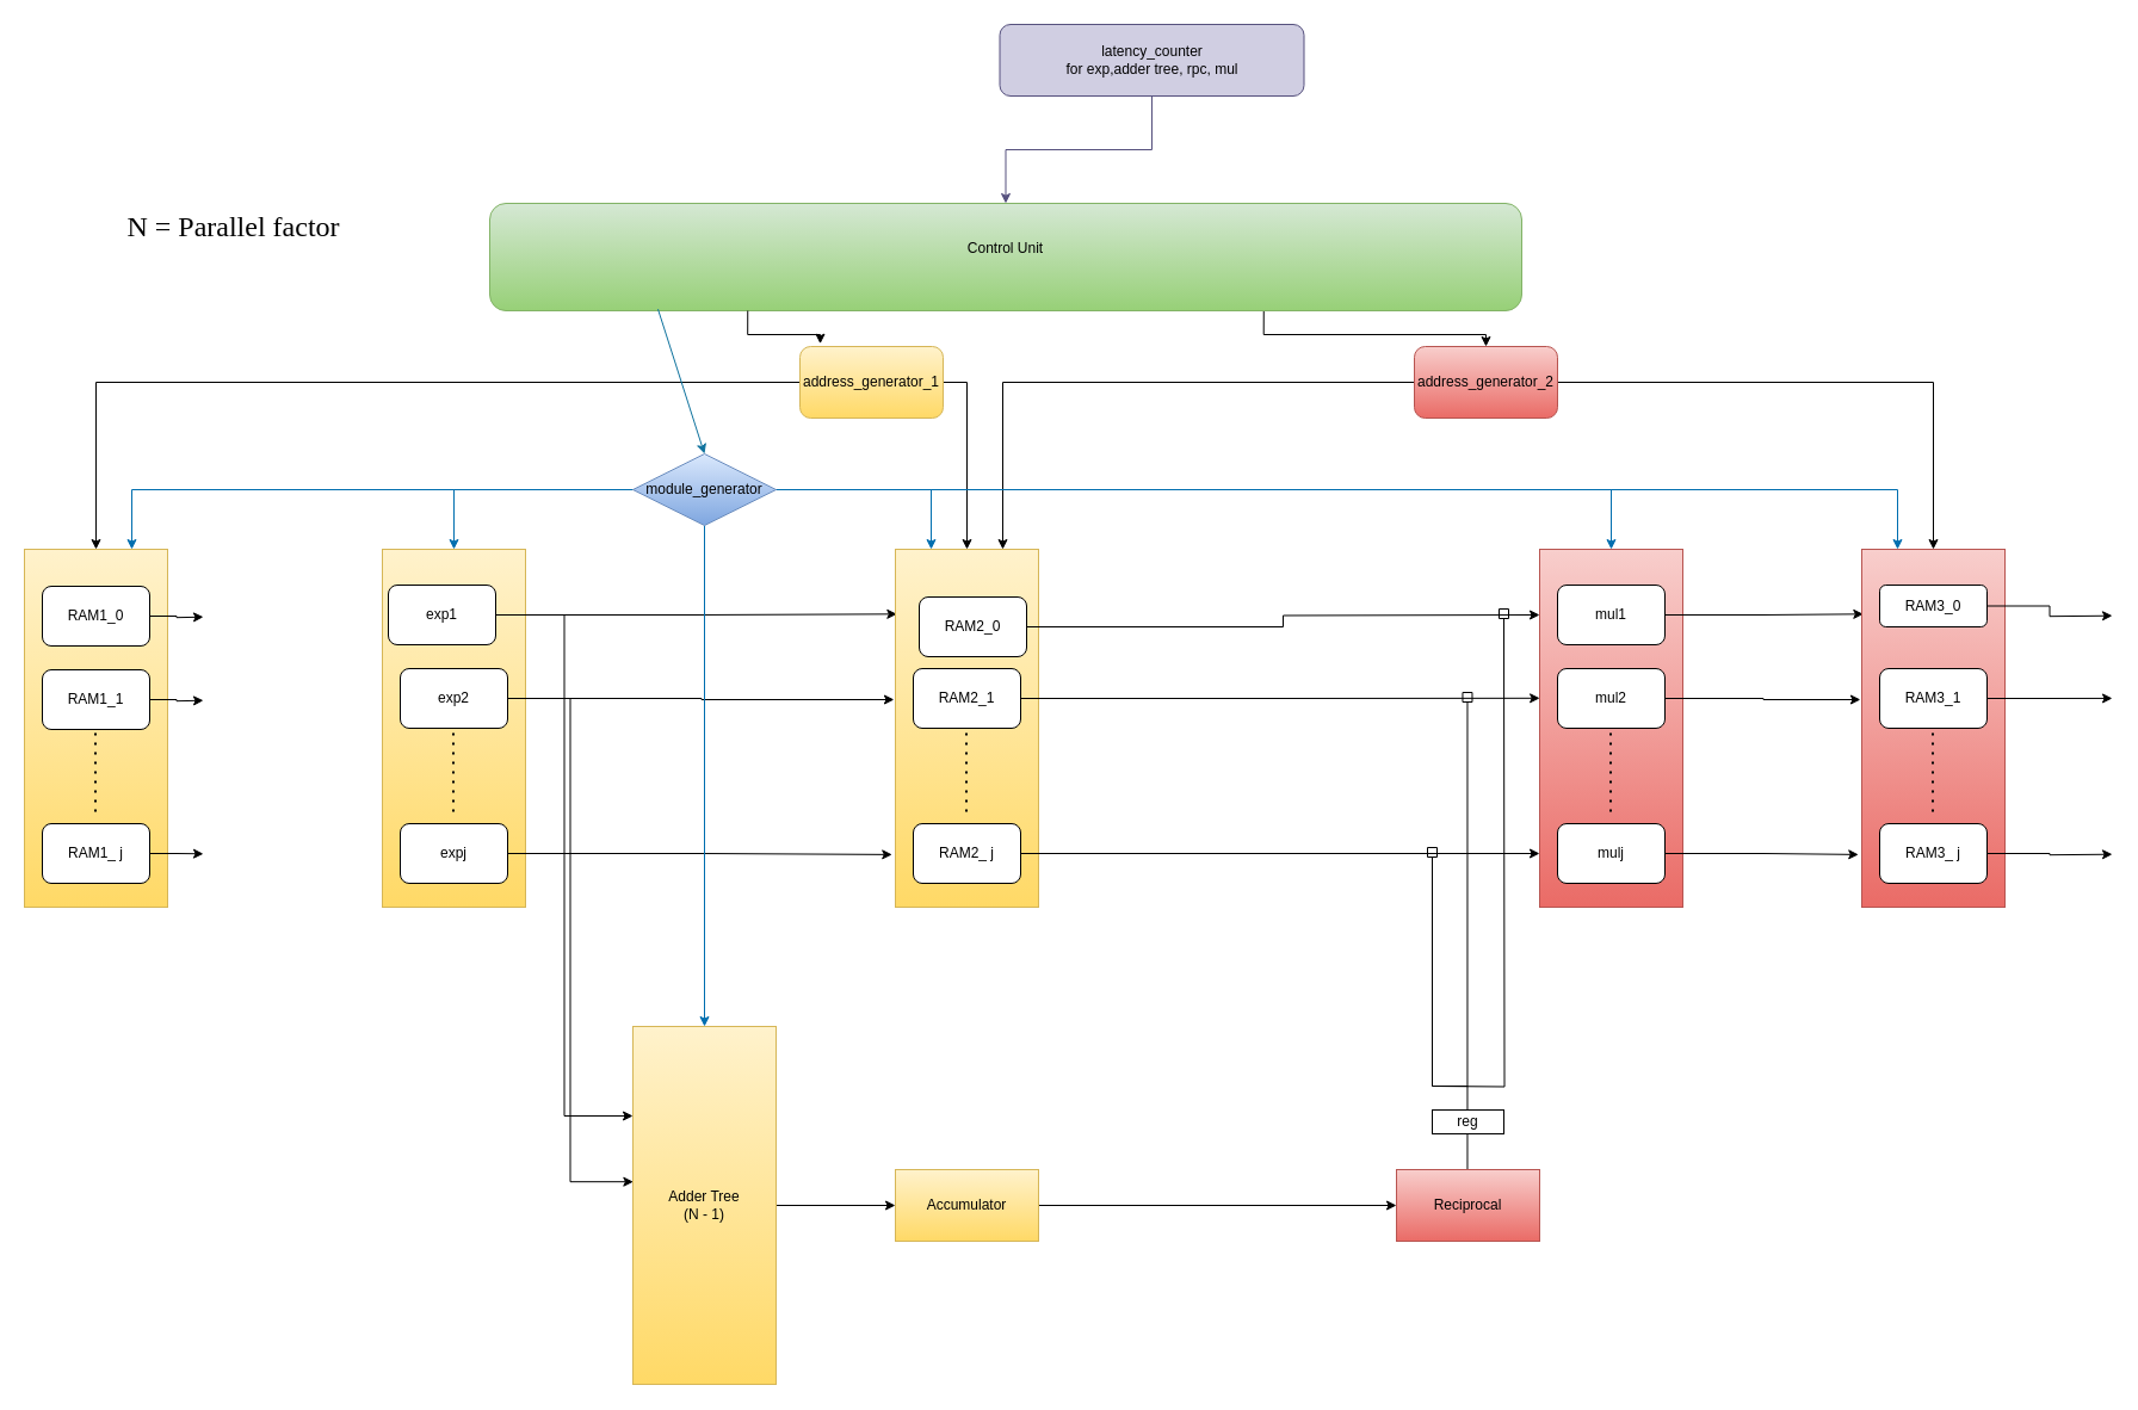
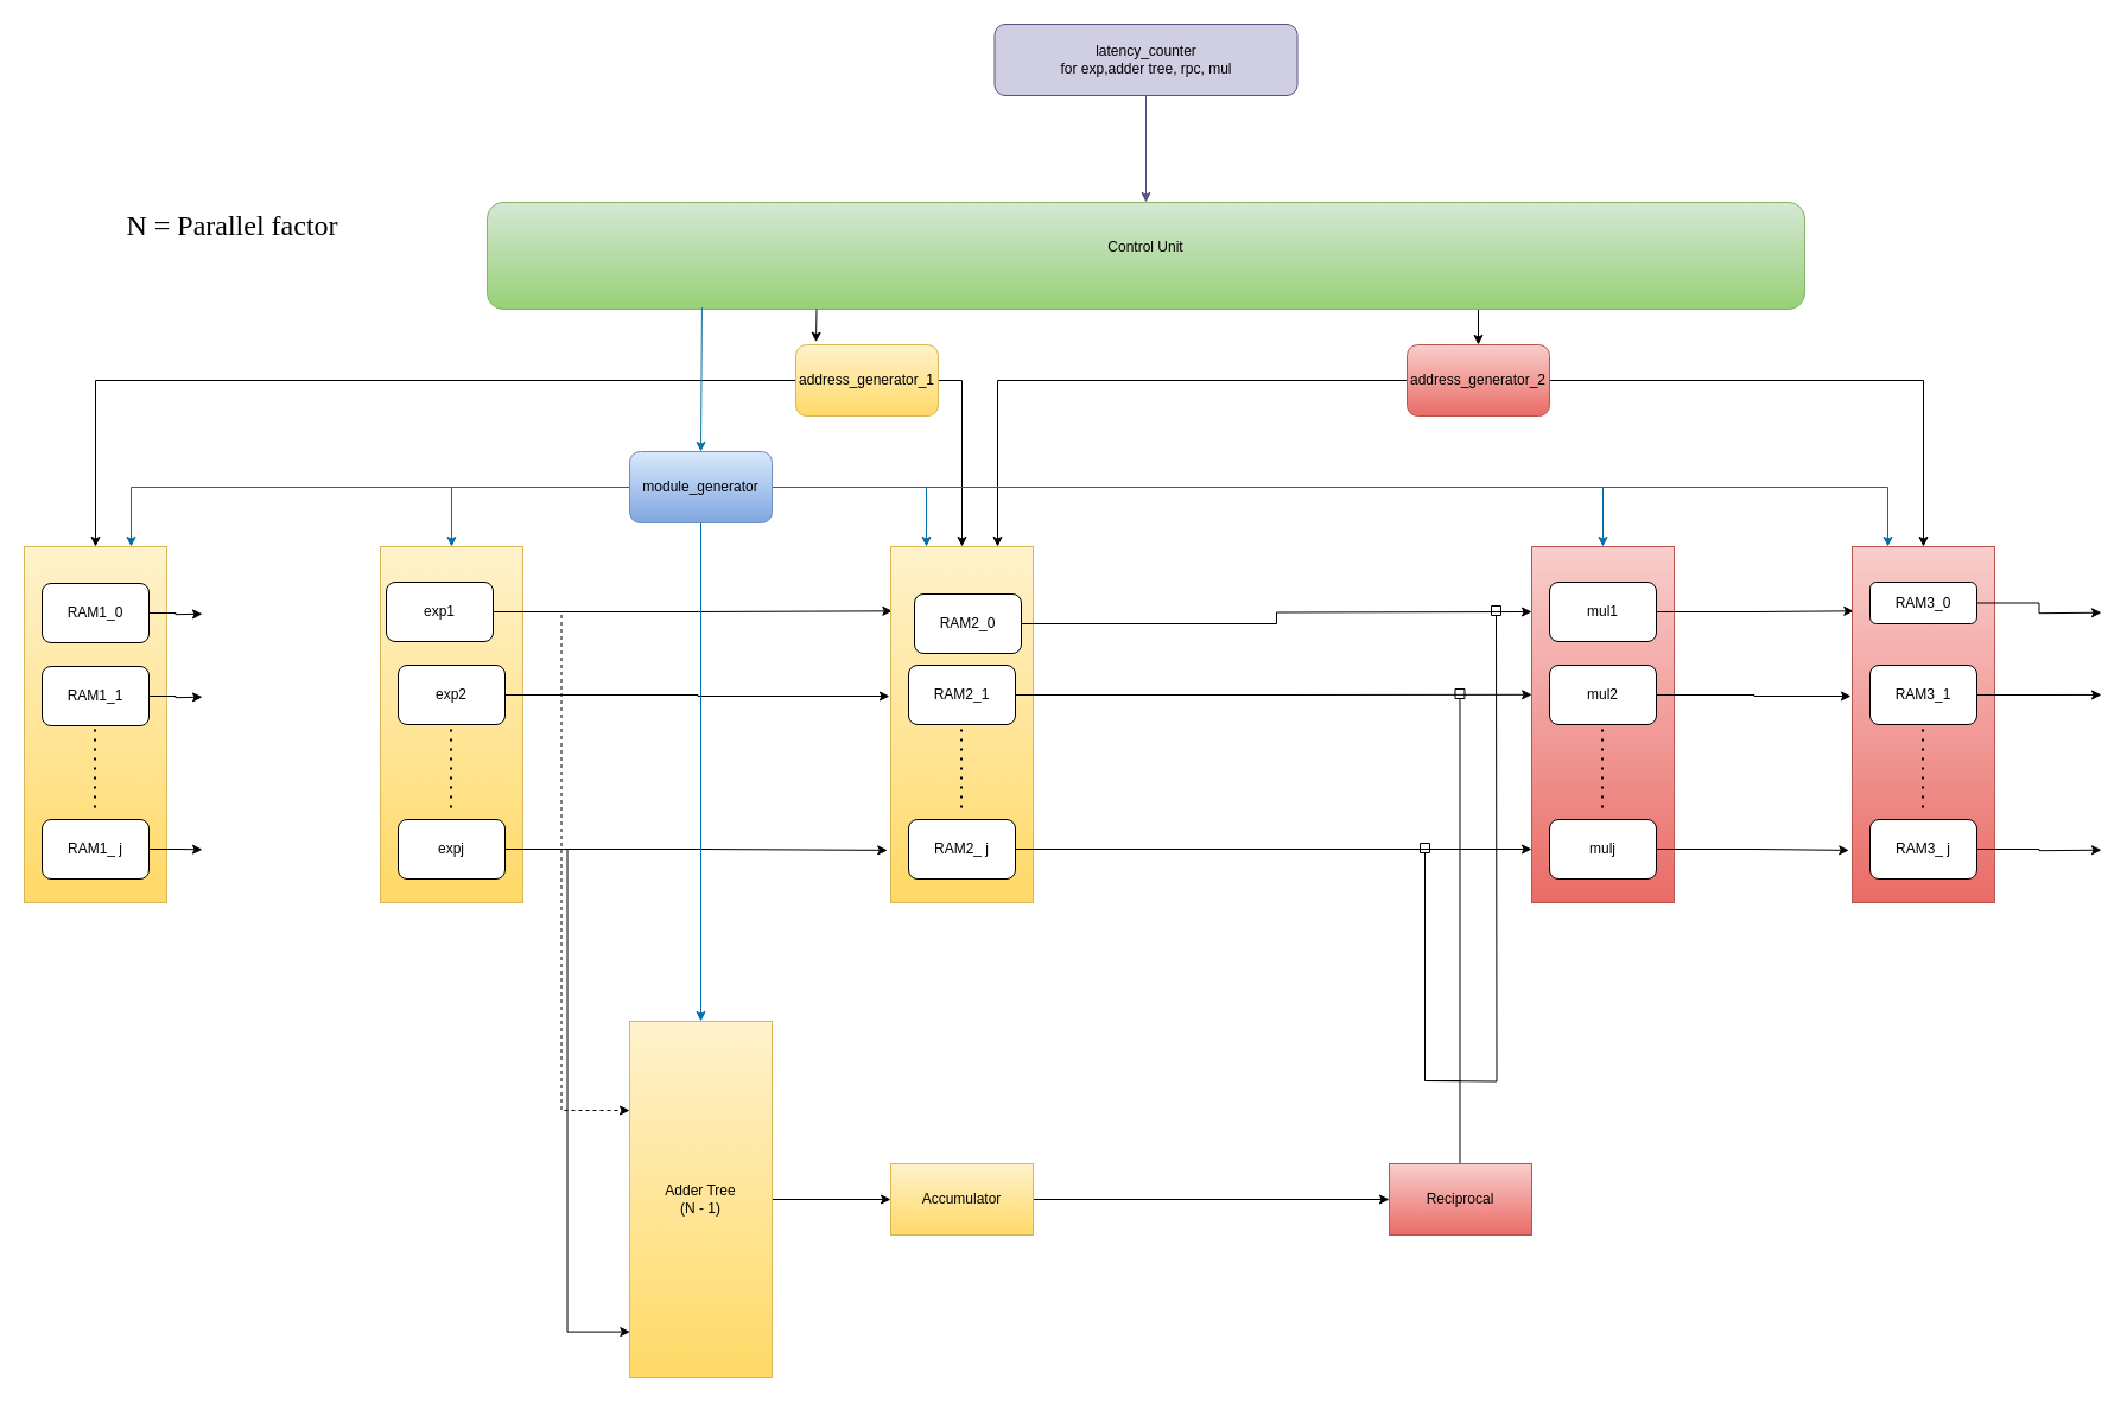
- <mxCell id="55" value="Control Unit&lt;div&gt;&lt;br&gt;&lt;/div&gt;" style="rounded=1;whiteSpace=wrap;html=1;fillColor=#d5e8d4;gradientColor=#97d077;strokeColor=#82b366;" parent="1" vertex="1"><mxGeometry x="410" y="170" width="865" height="90" as="geometry" /></mxCell>
+ <mxCell id="55" value="Control Unit&lt;div&gt;&lt;br&gt;&lt;/div&gt;" style="rounded=1;whiteSpace=wrap;html=1;fillColor=#d5e8d4;gradientColor=#97d077;strokeColor=#82b366;" parent="1" vertex="1"><mxGeometry x="410" y="170" width="1110" height="90" as="geometry" /></mxCell>
- <mxCell id="71" value="module_generator" style="rhombus;whiteSpace=wrap;html=1;fillColor=#dae8fc;gradientColor=#7ea6e0;strokeColor=#6c8ebf;" parent="1" vertex="1"><mxGeometry x="530" y="380" width="120" height="60" as="geometry" /></mxCell>
+ <mxCell id="71" value="module_generator" style="rounded=1;whiteSpace=wrap;html=1;fillColor=#dae8fc;gradientColor=#7ea6e0;strokeColor=#6c8ebf;" parent="1" vertex="1"><mxGeometry x="530" y="380" width="120" height="60" as="geometry" /></mxCell>
- <mxCell id="36" style="edgeStyle=orthogonalEdgeStyle;rounded=0;orthogonalLoop=1;jettySize=auto;html=1;exitX=1;exitY=0.5;exitDx=0;exitDy=0;entryX=0.003;entryY=0.434;entryDx=0;entryDy=0;entryPerimeter=0;" parent="1" source="6" target="15" edge="1"><mxGeometry relative="1" as="geometry" /></mxCell>
- <mxCell id="4" style="edgeStyle=orthogonalEdgeStyle;rounded=0;orthogonalLoop=1;jettySize=auto;html=1;exitX=1;exitY=0.5;exitDx=0;exitDy=0;entryX=0;entryY=0.25;entryDx=0;entryDy=0;" parent="1" source="5" target="15" edge="1"><mxGeometry relative="1" as="geometry" /></mxCell>
+ <mxCell id="4" style="edgeStyle=orthogonalEdgeStyle;rounded=0;orthogonalLoop=1;jettySize=auto;html=1;exitX=1;exitY=0.5;exitDx=0;exitDy=0;entryX=0;entryY=0.25;entryDx=0;entryDy=0;dashed=1;" parent="1" source="5" target="15" edge="1"><mxGeometry relative="1" as="geometry" /></mxCell>
- <mxCell id="73" value="reg" style="rounded=0;whiteSpace=wrap;html=1;" parent="1" vertex="1"><mxGeometry x="1200" y="930" width="60" height="20" as="geometry" /></mxCell>
+ <mxCell id="37" style="edgeStyle=orthogonalEdgeStyle;rounded=0;orthogonalLoop=1;jettySize=auto;html=1;exitX=1;exitY=0.5;exitDx=0;exitDy=0;entryX=0.003;entryY=0.872;entryDx=0;entryDy=0;entryPerimeter=0;" parent="1" source="7" target="15" edge="1"><mxGeometry relative="1" as="geometry" /></mxCell>
